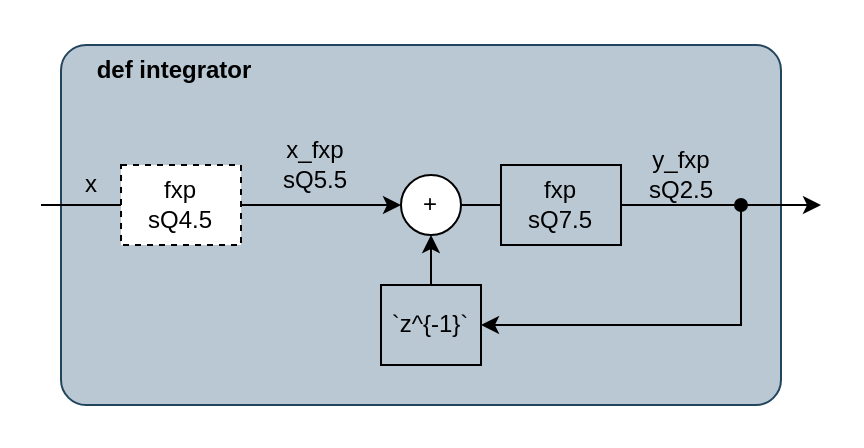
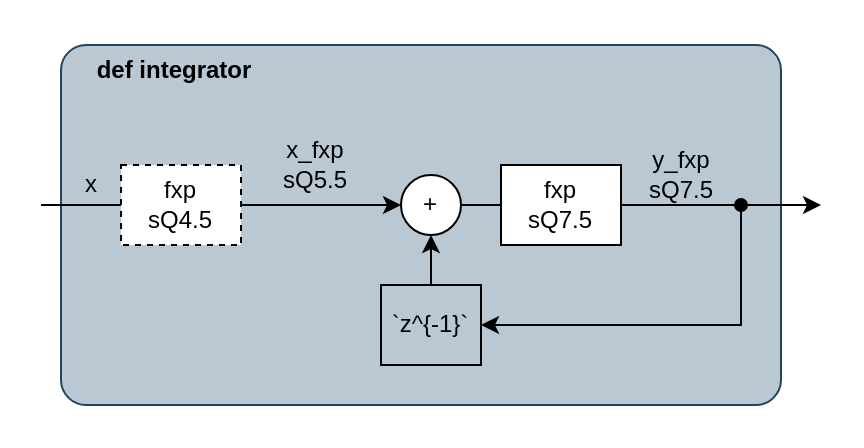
- <mxCell id="12" value="y_fxp&lt;div&gt;sQ2.5&lt;/div&gt;" style="text;html=1;align=center;verticalAlign=middle;resizable=0;points=[];autosize=1;strokeColor=none;fillColor=none;" parent="1" vertex="1"><mxGeometry x="310" y="67" width="60" height="40" as="geometry" /></mxCell>
+ <mxCell id="12" value="y_fxp&lt;div&gt;sQ7.5&lt;/div&gt;" style="text;html=1;align=center;verticalAlign=middle;resizable=0;points=[];autosize=1;strokeColor=none;fillColor=none;" parent="1" vertex="1"><mxGeometry x="310" y="67" width="60" height="40" as="geometry" /></mxCell>
- <mxCell id="15" value="fxp&lt;br&gt;sQ7.5" style="rounded=0;whiteSpace=wrap;html=1;fillColor=#bac8d3;" vertex="1" parent="1"><mxGeometry x="250" y="82" width="60" height="40" as="geometry" /></mxCell>
+ <mxCell id="15" value="fxp&lt;br&gt;sQ7.5" style="rounded=0;whiteSpace=wrap;html=1;" vertex="1" parent="1"><mxGeometry x="250" y="82" width="60" height="40" as="geometry" /></mxCell>
